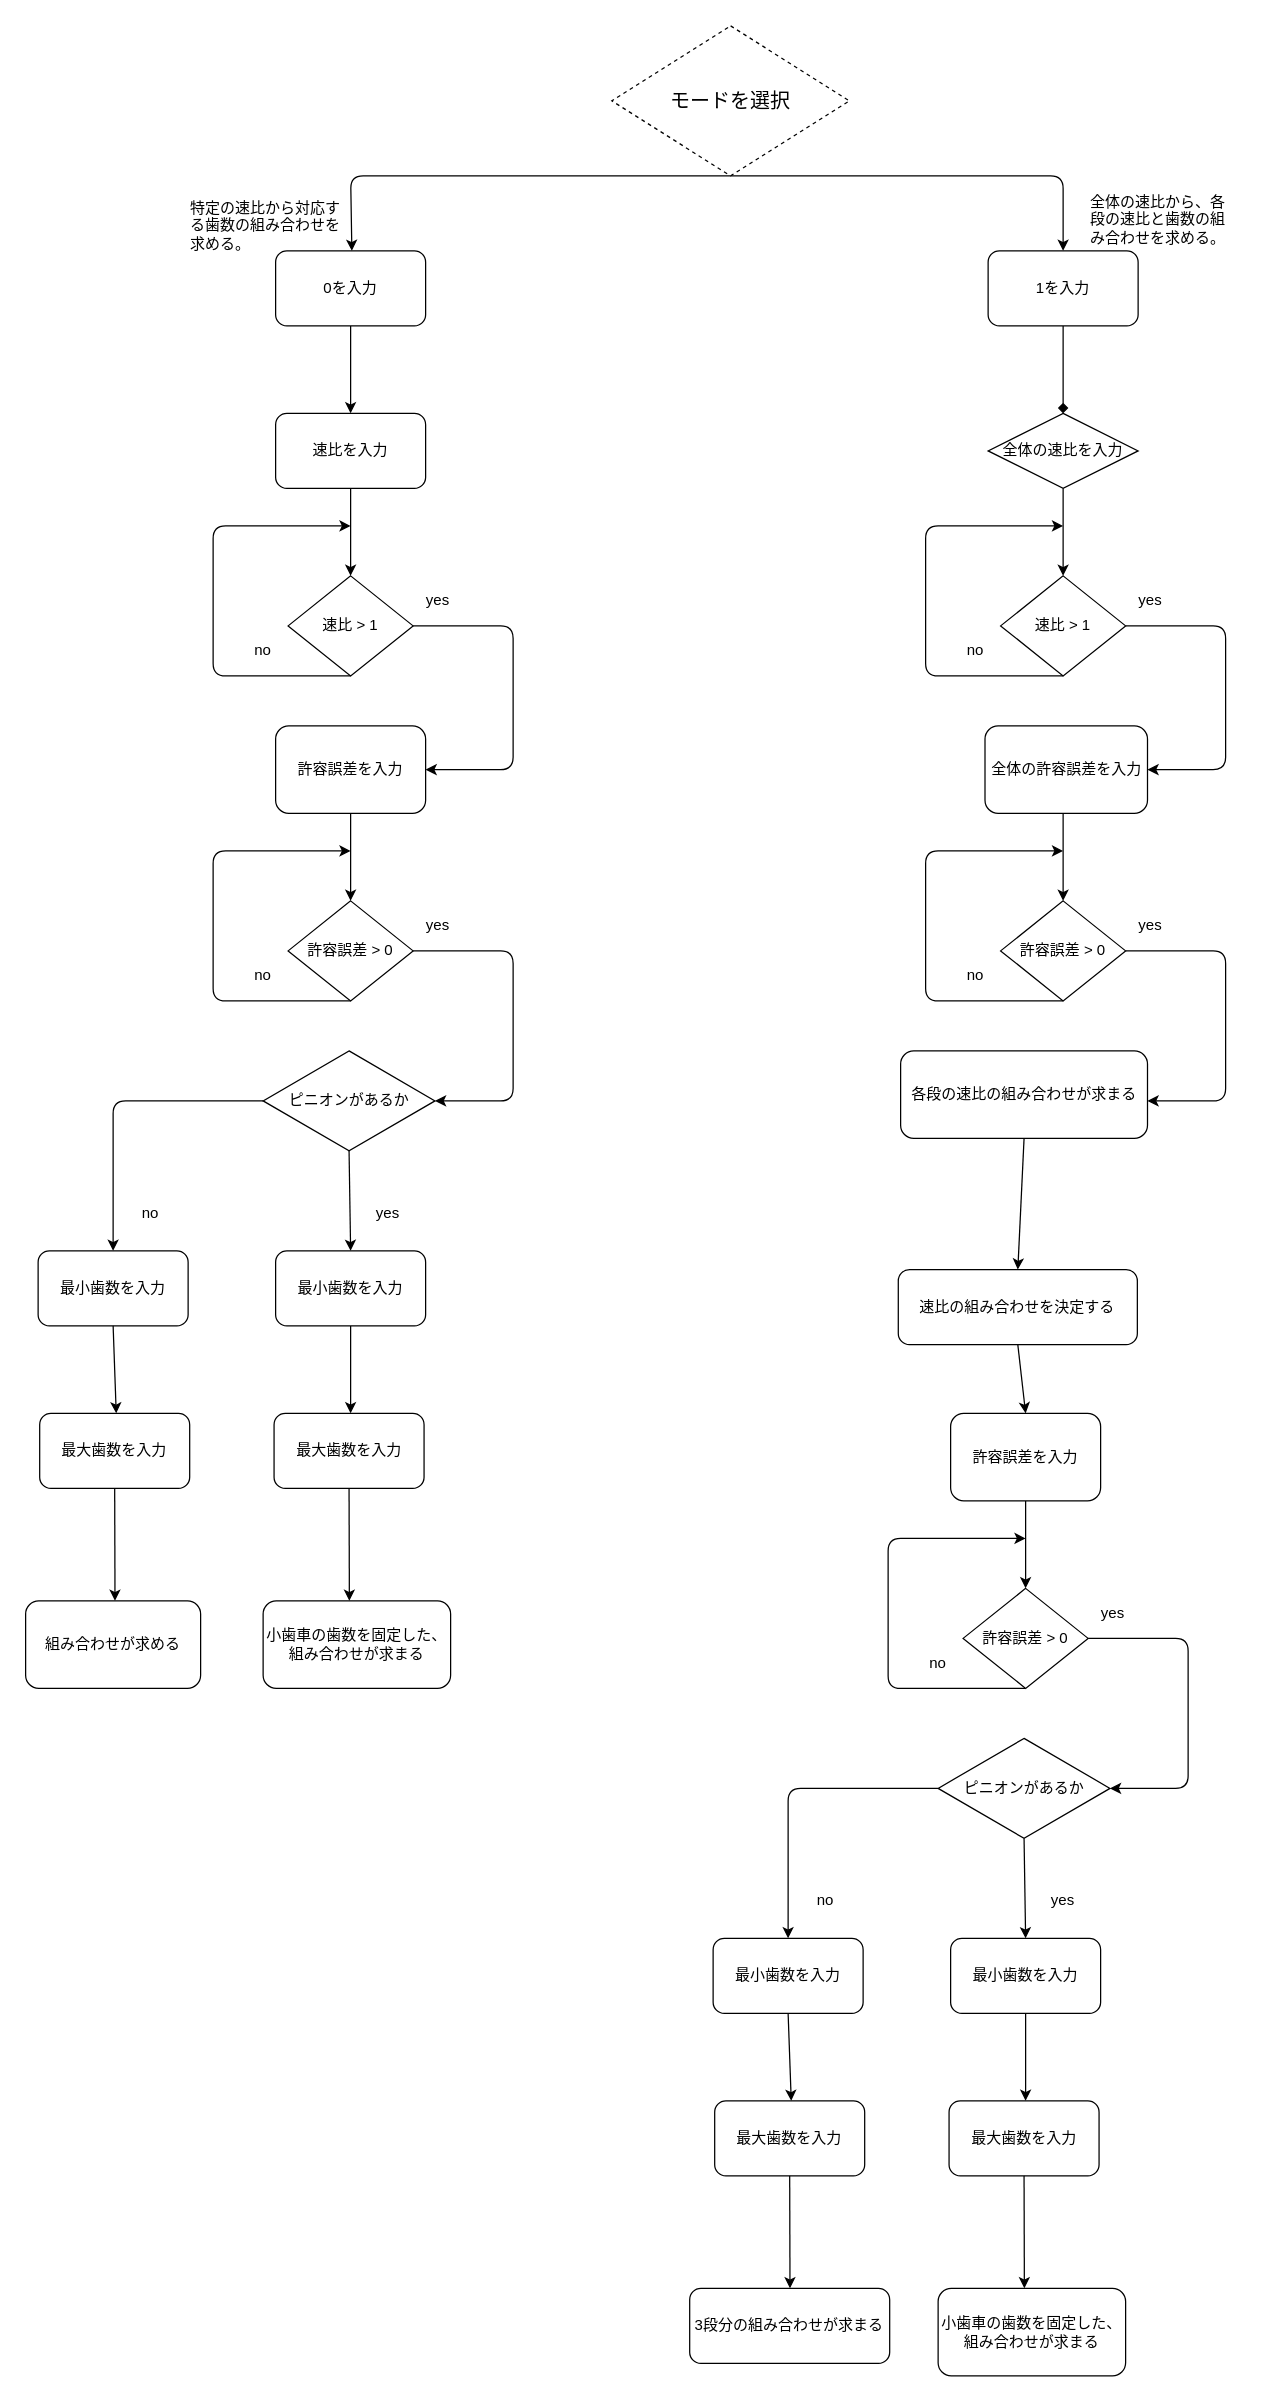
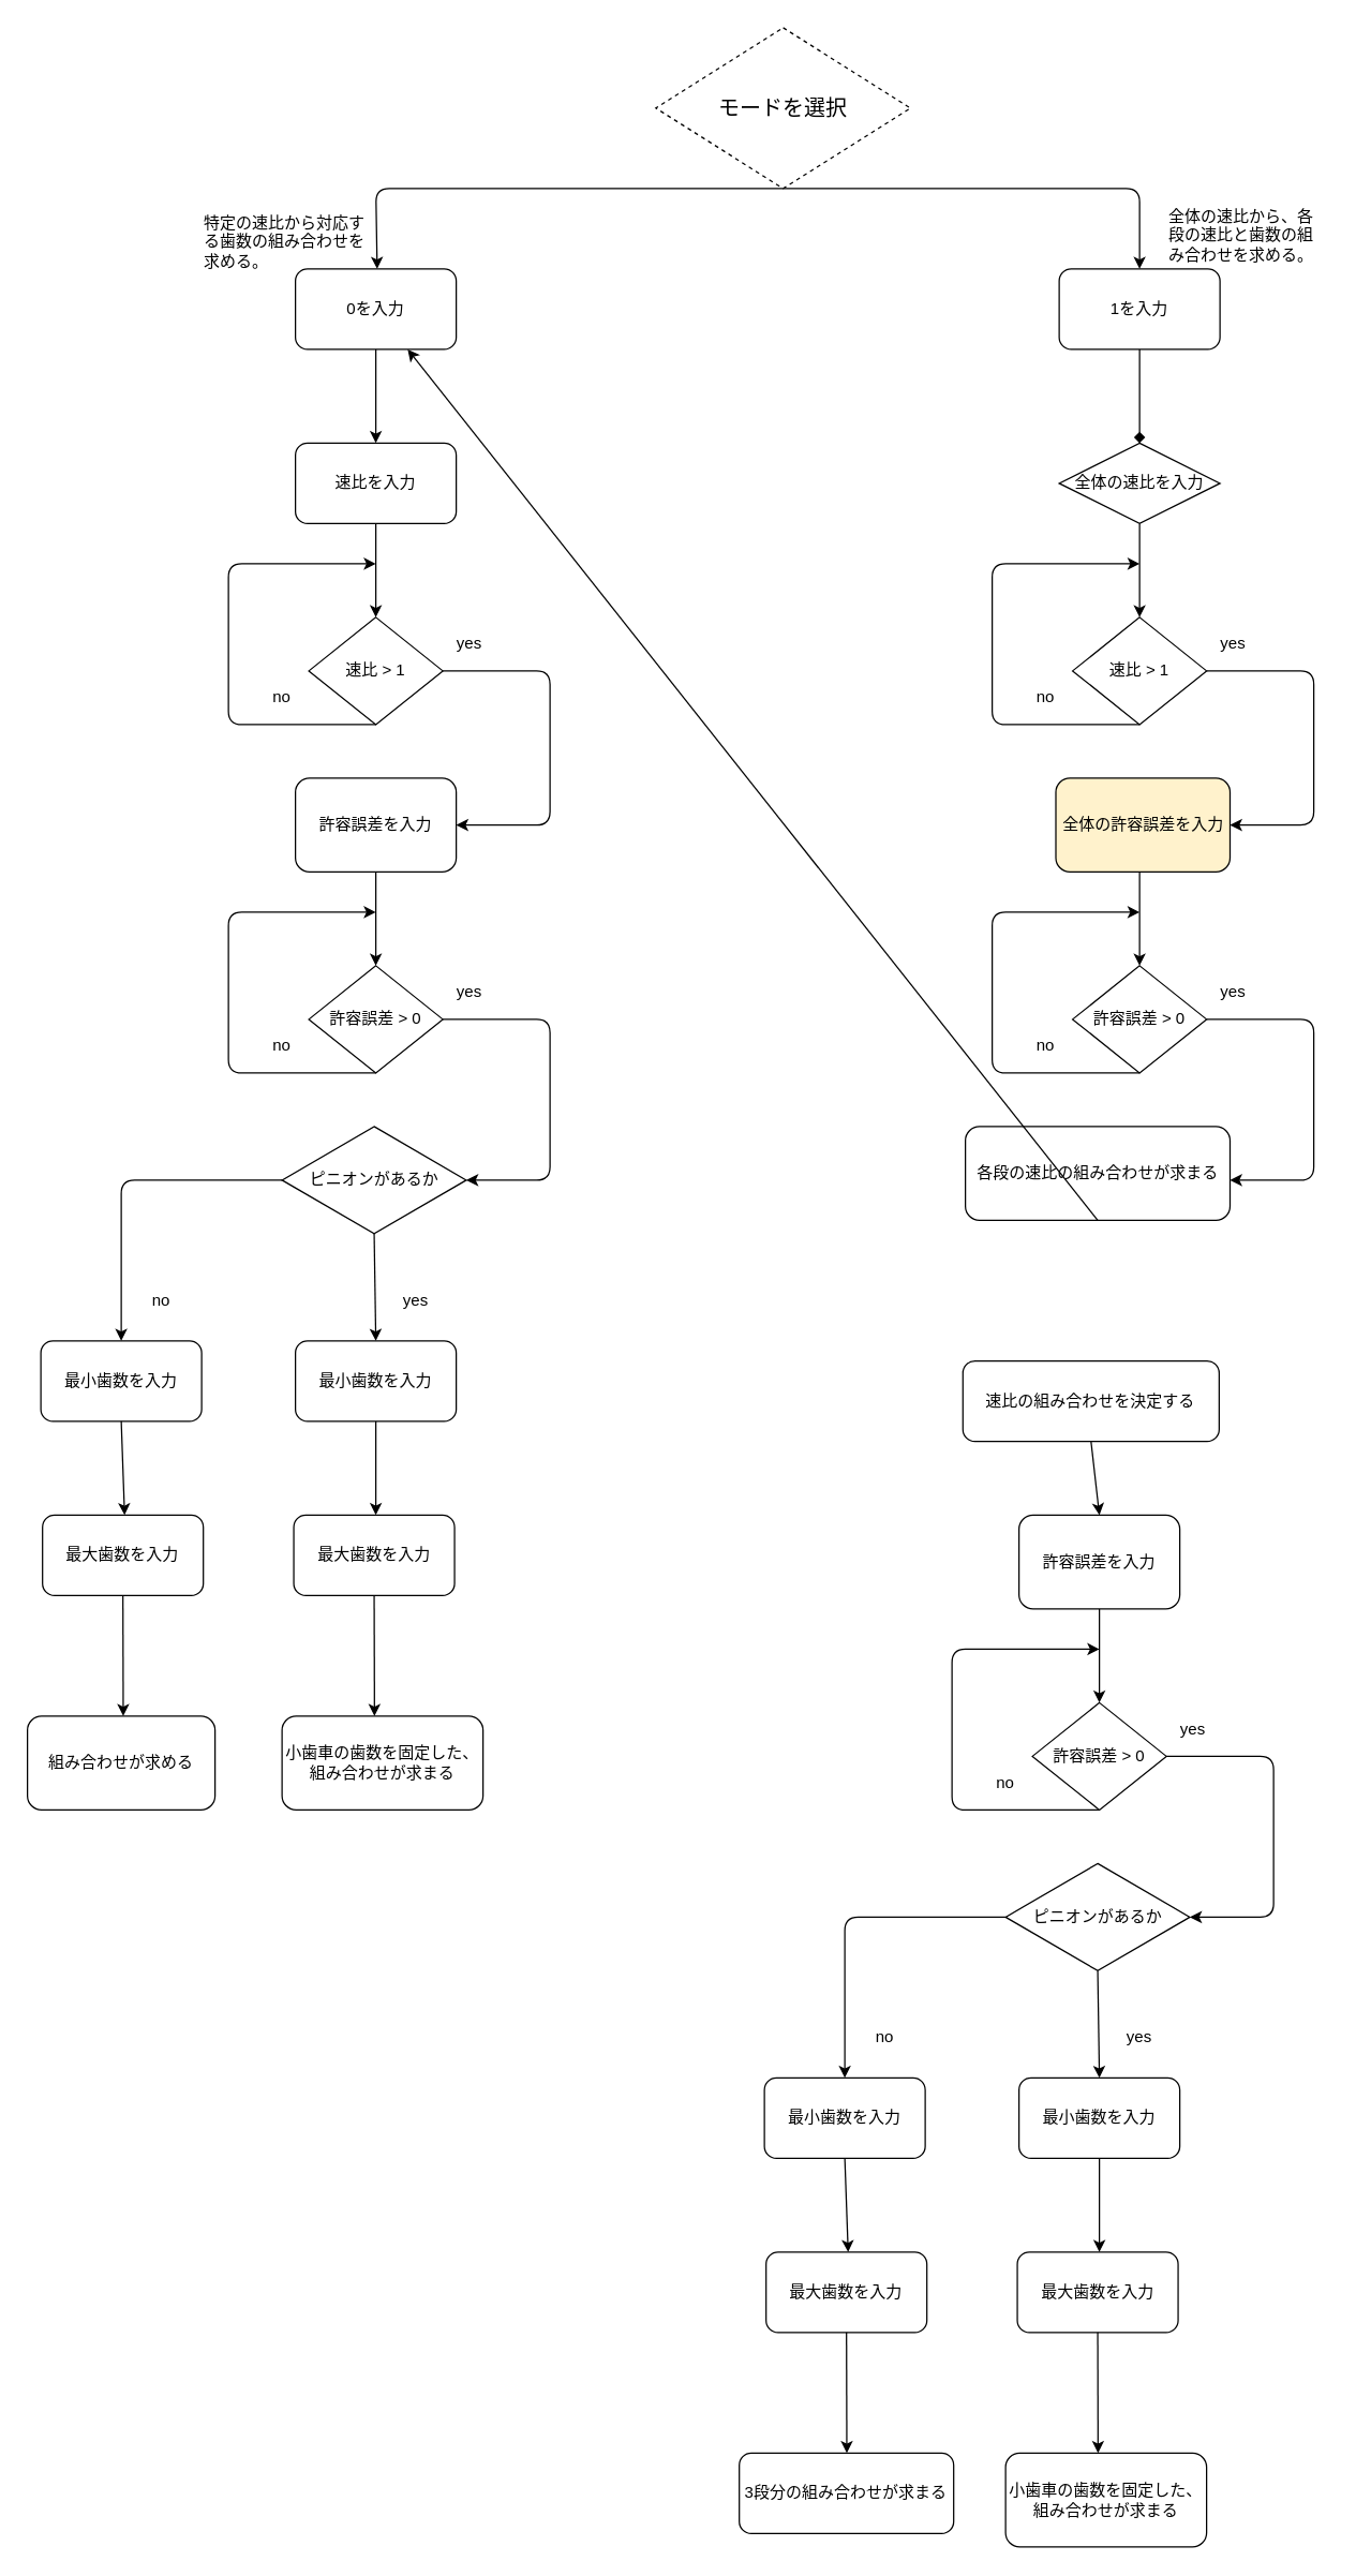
- <mxCell id="44" value="全体の許容誤差を入力" style="rounded=1;whiteSpace=wrap;html=1;align=center;labelBackgroundColor=none;" parent="1" vertex="1"><mxGeometry x="787.5" y="580" width="130" height="70" as="geometry" /></mxCell>
+ <mxCell id="44" value="全体の許容誤差を入力" style="rounded=1;whiteSpace=wrap;html=1;align=center;labelBackgroundColor=none;fillColor=#fff2cc;" parent="1" vertex="1"><mxGeometry x="787.5" y="580" width="130" height="70" as="geometry" /></mxCell>
- <mxCell id="55" value="" style="endArrow=classic;html=1;exitX=0.5;exitY=1;exitDx=0;exitDy=0;entryX=0.5;entryY=0;entryDx=0;entryDy=0;labelBackgroundColor=none;" parent="1" source="54" target="56" edge="1"><mxGeometry width="50" height="50" relative="1" as="geometry"><mxPoint x="640" y="1000" as="sourcePoint" /><mxPoint x="819" y="990" as="targetPoint" /></mxGeometry></mxCell>
+ <mxCell id="55" value="" style="endArrow=classic;html=1;exitX=0.5;exitY=1;exitDx=0;exitDy=0;labelBackgroundColor=none;" parent="1" source="54" target="7" edge="1"><mxGeometry width="50" height="50" relative="1" as="geometry"><mxPoint x="640" y="1000" as="sourcePoint" /><mxPoint x="819" y="990" as="targetPoint" /></mxGeometry></mxCell>
